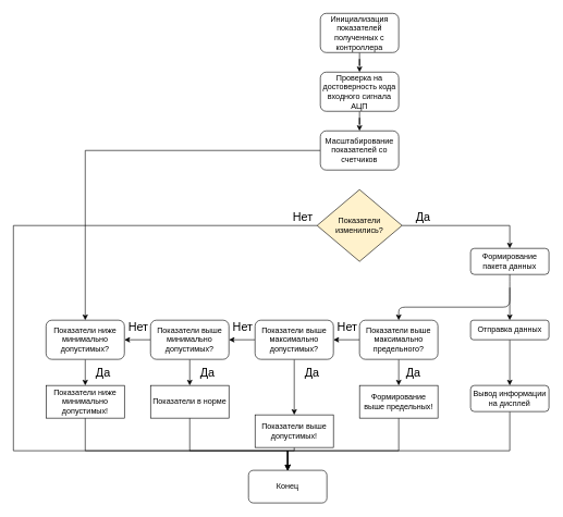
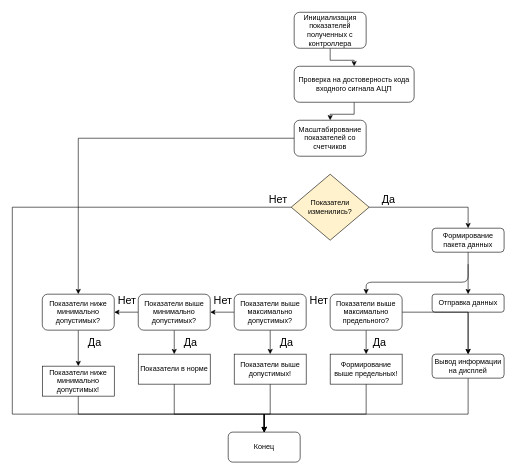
- <mxCell id="8" value="Проверка на достоверность кода входного сигнала АЦП" style="rounded=1;whiteSpace=wrap;html=1;" vertex="1" parent="1"><mxGeometry x="490" y="110" width="120" height="60" as="geometry" /></mxCell>
+ <mxCell id="8" value="Проверка на достоверность кода входного сигнала АЦП" style="rounded=1;whiteSpace=wrap;html=1;" vertex="1" parent="1"><mxGeometry x="490" y="110" width="200" height="60" as="geometry" /></mxCell>
- <mxCell id="17" value="" style="edgeStyle=orthogonalEdgeStyle;rounded=0;orthogonalLoop=1;jettySize=auto;html=1;" edge="1" parent="1" source="18" target="31"><mxGeometry relative="1" as="geometry" /></mxCell>
+ <mxCell id="17" value="" style="edgeStyle=orthogonalEdgeStyle;rounded=0;orthogonalLoop=1;jettySize=auto;html=1;" edge="1" parent="1" source="18" target="15"><mxGeometry relative="1" as="geometry" /></mxCell>
- <mxCell id="37" value="Показатели ниже минимально допустимых!" style="rounded=0;whiteSpace=wrap;html=1;" vertex="1" parent="1"><mxGeometry x="70" y="590" width="120" height="50" as="geometry" /></mxCell>
+ <mxCell id="37" value="Показатели ниже минимально допустимых!" style="rounded=0;whiteSpace=wrap;html=1;" vertex="1" parent="1"><mxGeometry x="70" y="610" width="120" height="50" as="geometry" /></mxCell>
- <mxCell id="33" value="Показатели выше допустимых!" style="rounded=0;whiteSpace=wrap;html=1;" vertex="1" parent="1"><mxGeometry x="390" y="635" width="120" height="50" as="geometry" /></mxCell>
+ <mxCell id="33" value="Показатели выше допустимых!" style="rounded=0;whiteSpace=wrap;html=1;" vertex="1" parent="1"><mxGeometry x="390" y="590" width="120" height="50" as="geometry" /></mxCell>
